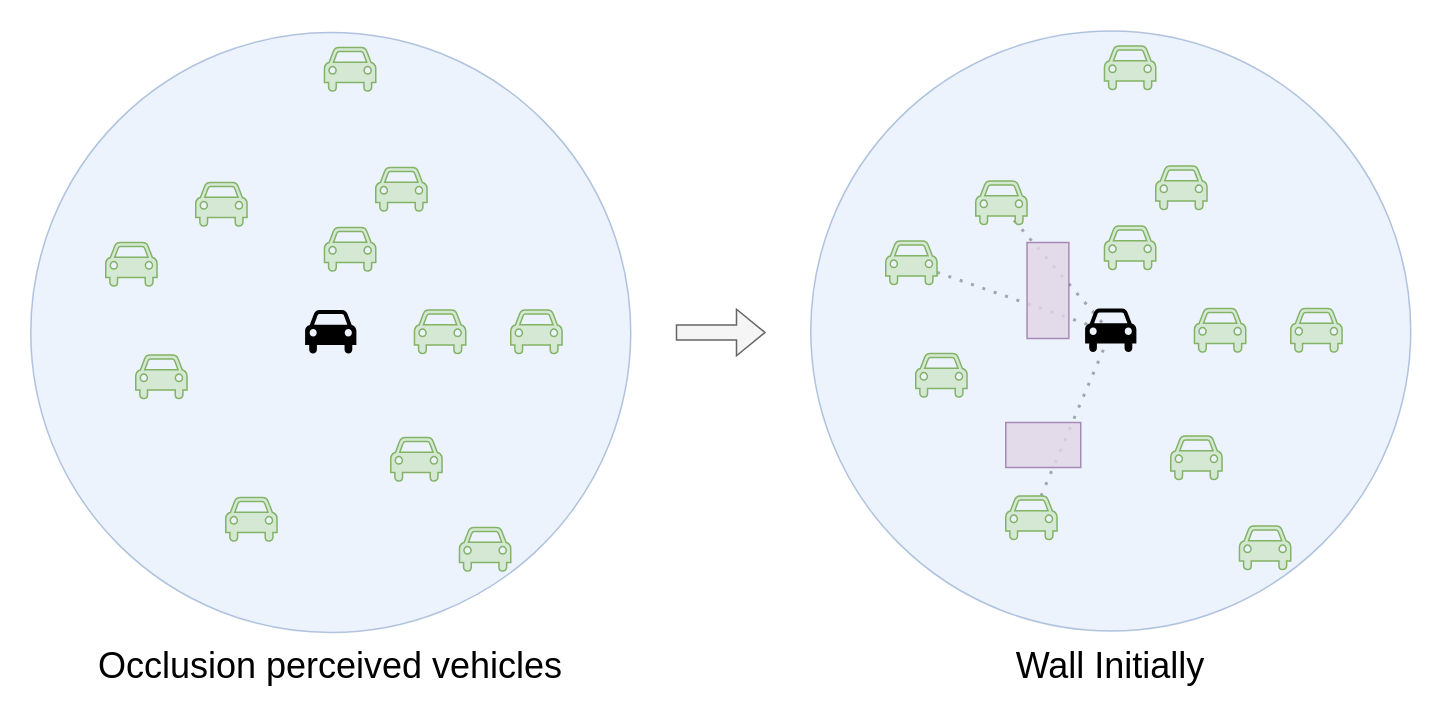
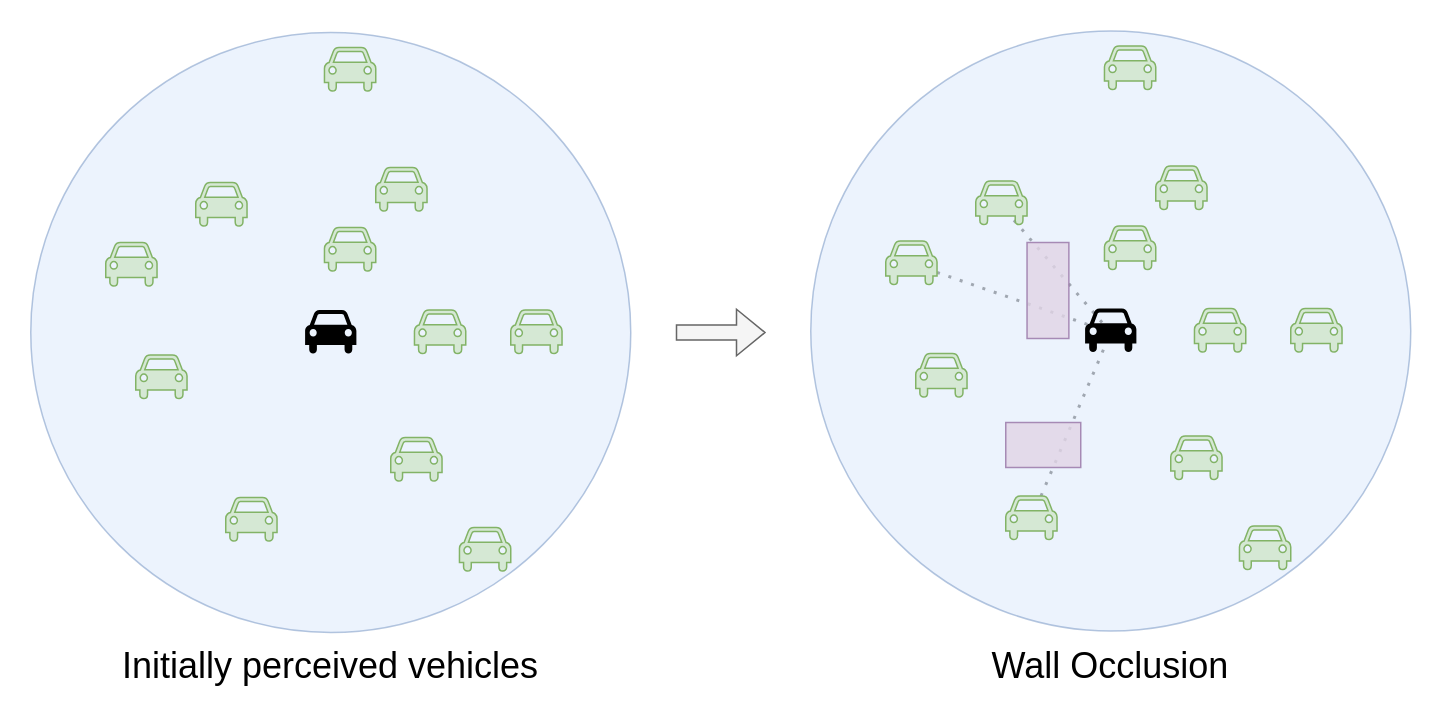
- <mxCell id="32" value="&lt;font style=&quot;font-size: 24px;&quot;&gt;Occlusion perceived vehicles&lt;/font&gt;" style="text;html=1;strokeColor=none;fillColor=none;align=center;verticalAlign=bottom;whiteSpace=wrap;rounded=0;fontSize=24;" parent="1" vertex="1"><mxGeometry x="60" y="431" width="320" height="30" as="geometry" /></mxCell>
+ <mxCell id="32" value="&lt;font style=&quot;font-size: 24px;&quot;&gt;Initially perceived vehicles&lt;/font&gt;" style="text;html=1;strokeColor=none;fillColor=none;align=center;verticalAlign=bottom;whiteSpace=wrap;rounded=0;fontSize=24;" parent="1" vertex="1"><mxGeometry x="60" y="431" width="320" height="30" as="geometry" /></mxCell>
- <mxCell id="33" value="&lt;font style=&quot;font-size: 24px;&quot;&gt;Wall Initially&lt;/font&gt;" style="text;html=1;strokeColor=none;fillColor=none;align=center;verticalAlign=bottom;whiteSpace=wrap;rounded=0;fontSize=24;" parent="1" vertex="1"><mxGeometry x="580" y="431" width="320" height="30" as="geometry" /></mxCell>
+ <mxCell id="33" value="&lt;font style=&quot;font-size: 24px;&quot;&gt;Wall Occlusion&lt;/font&gt;" style="text;html=1;strokeColor=none;fillColor=none;align=center;verticalAlign=bottom;whiteSpace=wrap;rounded=0;fontSize=24;" parent="1" vertex="1"><mxGeometry x="580" y="431" width="320" height="30" as="geometry" /></mxCell>
